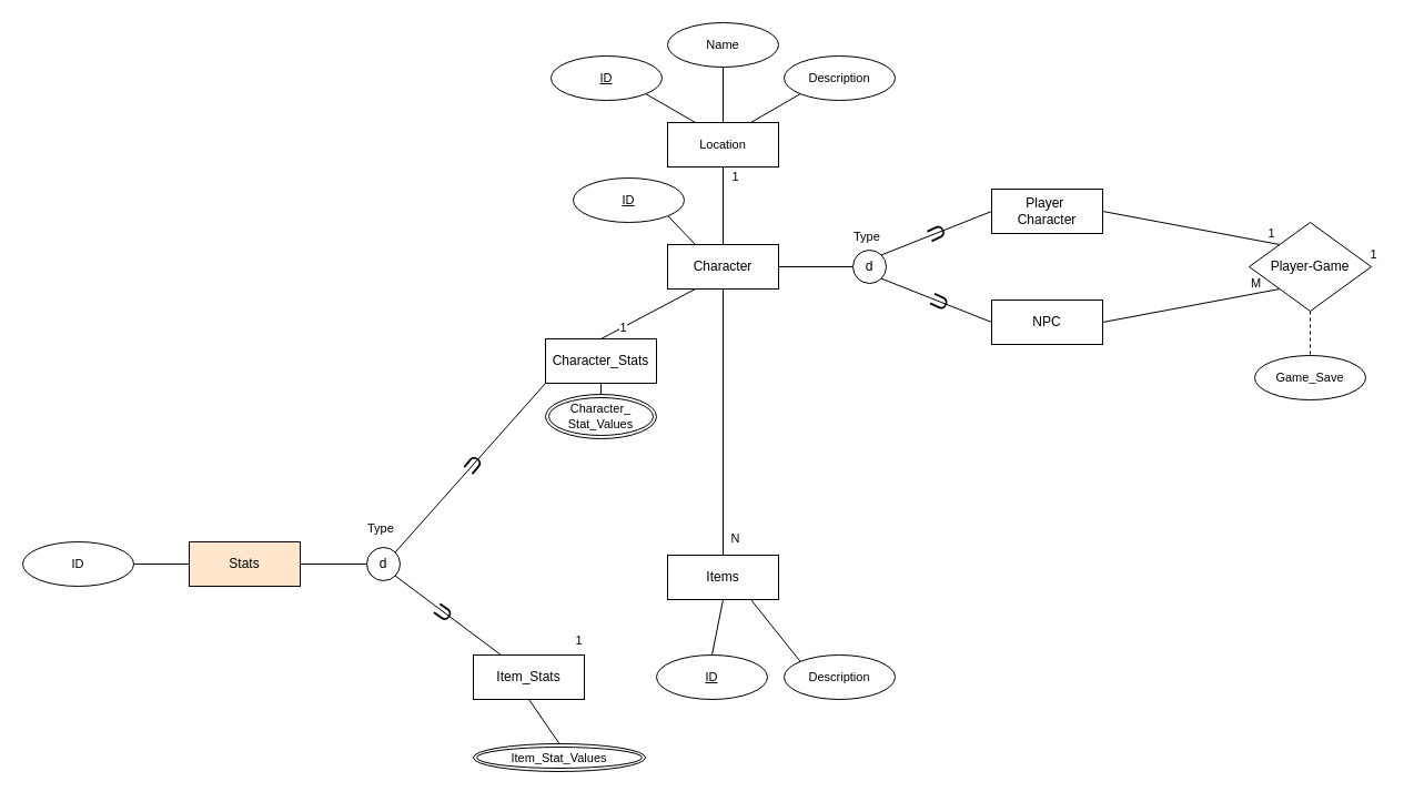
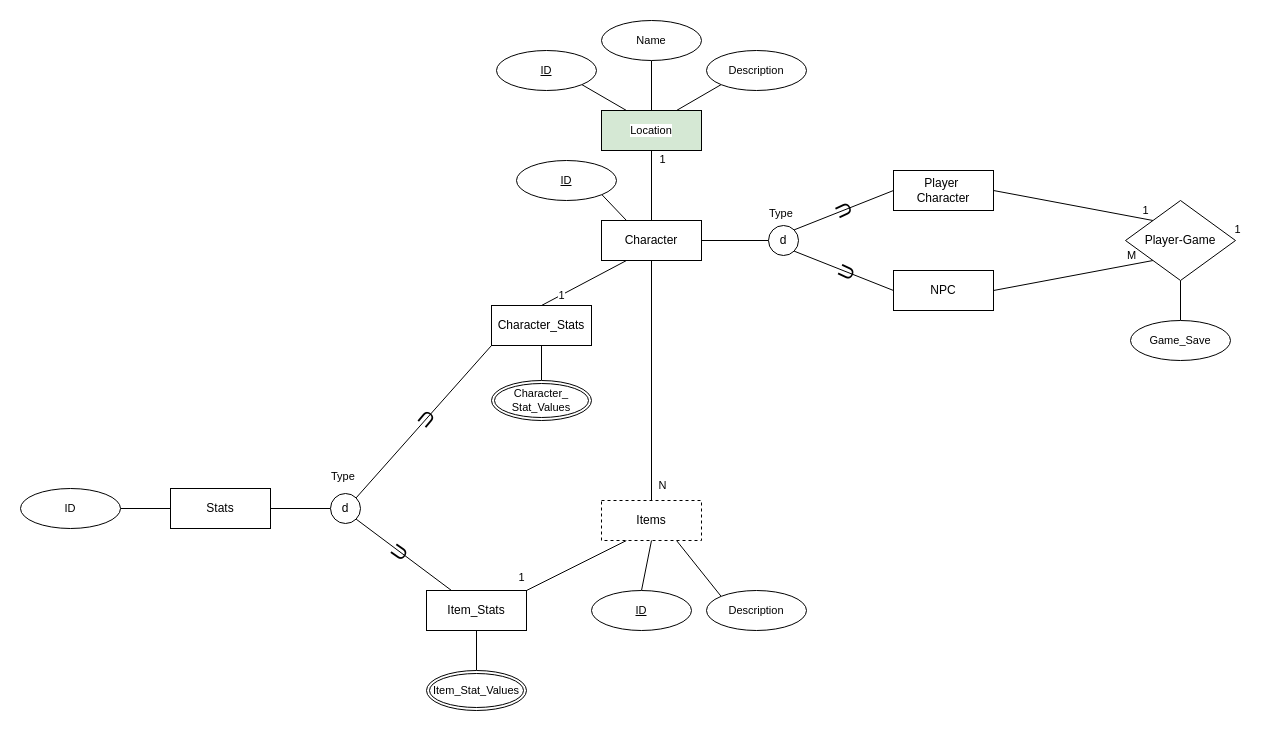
- <mxCell id="29" value="Location" style="whiteSpace=wrap;html=1;align=center;fontFamily=Helvetica;fontSize=11;fontColor=default;labelBackgroundColor=default;" vertex="1" parent="1"><mxGeometry x="601" y="110" width="100" height="40" as="geometry" /></mxCell>
+ <mxCell id="29" value="Location" style="whiteSpace=wrap;html=1;align=center;fontFamily=Helvetica;fontSize=11;fontColor=default;labelBackgroundColor=default;fillColor=#d5e8d4;" vertex="1" parent="1"><mxGeometry x="601" y="110" width="100" height="40" as="geometry" /></mxCell>
- <mxCell id="18" style="edgeStyle=none;rounded=0;orthogonalLoop=1;jettySize=auto;html=1;exitX=0.5;exitY=1;exitDx=0;exitDy=0;entryX=0.5;entryY=0;entryDx=0;entryDy=0;strokeColor=default;align=center;verticalAlign=middle;fontFamily=Helvetica;fontSize=11;fontColor=default;labelBackgroundColor=default;endArrow=none;endFill=0;dashed=1;" edge="1" parent="1" source="19" target="36"><mxGeometry relative="1" as="geometry" /></mxCell>
+ <mxCell id="18" style="edgeStyle=none;rounded=0;orthogonalLoop=1;jettySize=auto;html=1;exitX=0.5;exitY=1;exitDx=0;exitDy=0;entryX=0.5;entryY=0;entryDx=0;entryDy=0;strokeColor=default;align=center;verticalAlign=middle;fontFamily=Helvetica;fontSize=11;fontColor=default;labelBackgroundColor=default;endArrow=none;endFill=0;" edge="1" parent="1" source="19" target="36"><mxGeometry relative="1" as="geometry" /></mxCell>
- <mxCell id="49" value="Character_&lt;div&gt;Stat_&lt;span style=&quot;background-color: initial;&quot;&gt;Values&lt;/span&gt;&lt;/div&gt;" style="ellipse;shape=doubleEllipse;margin=3;whiteSpace=wrap;html=1;align=center;fontFamily=Helvetica;fontSize=11;fontColor=default;labelBackgroundColor=none;" vertex="1" parent="1"><mxGeometry x="491" y="355" width="100" height="40" as="geometry" /></mxCell>
+ <mxCell id="49" value="Character_&lt;div&gt;Stat_&lt;span style=&quot;background-color: initial;&quot;&gt;Values&lt;/span&gt;&lt;/div&gt;" style="ellipse;shape=doubleEllipse;margin=3;whiteSpace=wrap;html=1;align=center;fontFamily=Helvetica;fontSize=11;fontColor=default;labelBackgroundColor=none;" vertex="1" parent="1"><mxGeometry x="491" y="380" width="100" height="40" as="geometry" /></mxCell>
- <mxCell id="17" value="Stats" style="whiteSpace=wrap;html=1;align=center;fillColor=#ffe6cc;" vertex="1" parent="1"><mxGeometry x="170" y="488" width="100" height="40" as="geometry" /></mxCell>
+ <mxCell id="17" value="Stats" style="whiteSpace=wrap;html=1;align=center;" vertex="1" parent="1"><mxGeometry x="170" y="488" width="100" height="40" as="geometry" /></mxCell>
- <mxCell id="15" value="Items" style="whiteSpace=wrap;html=1;align=center;" vertex="1" parent="1"><mxGeometry x="601" y="500" width="100" height="40" as="geometry" /></mxCell>
+ <mxCell id="15" value="Items" style="whiteSpace=wrap;html=1;align=center;dashed=1;" vertex="1" parent="1"><mxGeometry x="601" y="500" width="100" height="40" as="geometry" /></mxCell>
+ <mxCell id="14" style="edgeStyle=none;rounded=0;orthogonalLoop=1;jettySize=auto;html=1;exitX=0.25;exitY=1;exitDx=0;exitDy=0;entryX=1;entryY=0;entryDx=0;entryDy=0;strokeColor=default;align=center;verticalAlign=middle;fontFamily=Helvetica;fontSize=11;fontColor=default;labelBackgroundColor=default;endArrow=none;endFill=0;" edge="1" parent="1" source="15" target="38"><mxGeometry relative="1" as="geometry" /></mxCell>
- <mxCell id="50" value="Item_Stat_Values" style="ellipse;shape=doubleEllipse;margin=3;whiteSpace=wrap;html=1;align=center;fontFamily=Helvetica;fontSize=11;fontColor=default;labelBackgroundColor=none;" vertex="1" parent="1"><mxGeometry x="426" y="670" width="155" height="25" as="geometry" /></mxCell>
+ <mxCell id="50" value="Item_Stat_Values" style="ellipse;shape=doubleEllipse;margin=3;whiteSpace=wrap;html=1;align=center;fontFamily=Helvetica;fontSize=11;fontColor=default;labelBackgroundColor=none;" vertex="1" parent="1"><mxGeometry x="426" y="670" width="100" height="40" as="geometry" /></mxCell>
